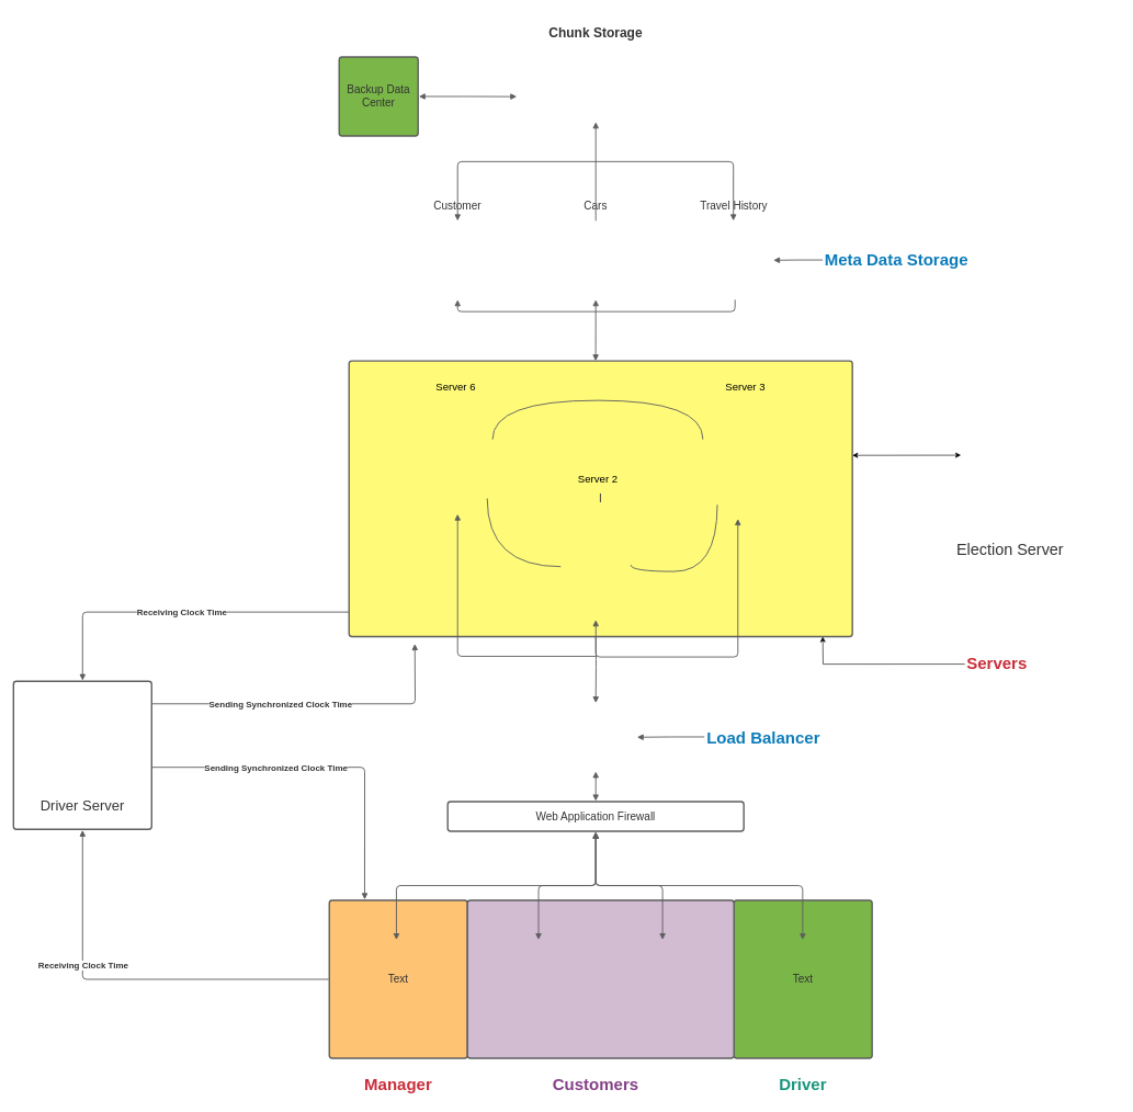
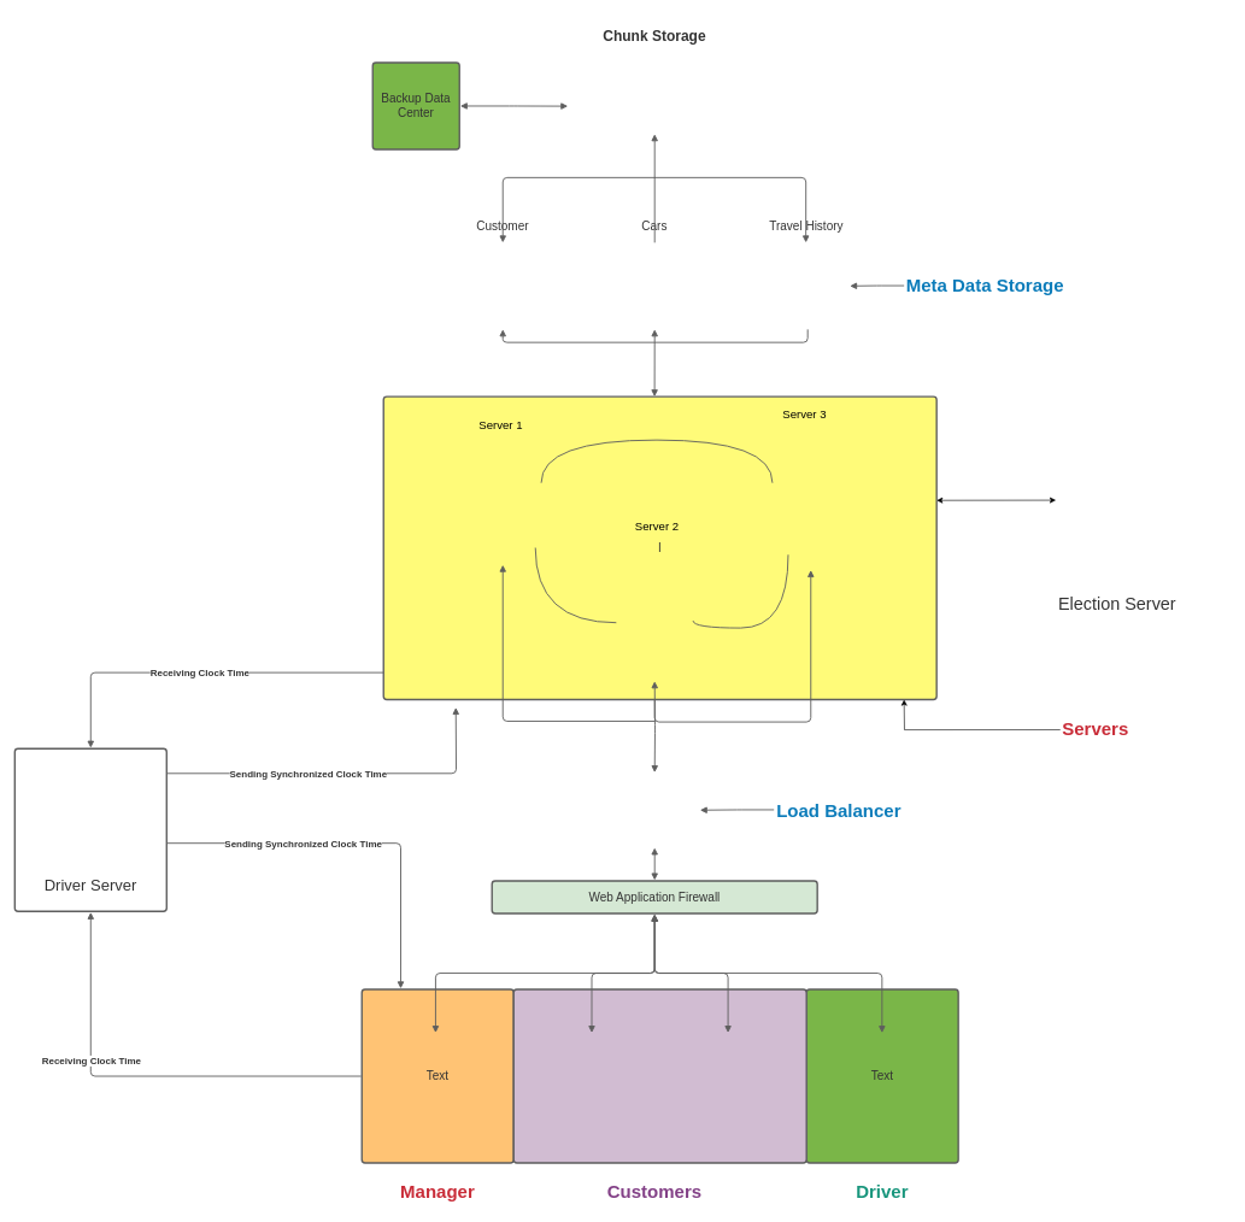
- <mxCell id="72" value="&lt;font style=&quot;font-size: 16px&quot;&gt;Server 6&lt;/font&gt;" style="text;html=1;strokeColor=none;fillColor=none;align=center;verticalAlign=middle;whiteSpace=wrap;rounded=0;" vertex="1" parent="1"><mxGeometry x="660" y="578" width="65" height="20" as="geometry" /></mxCell>
+ <mxCell id="72" value="&lt;font style=&quot;font-size: 16px&quot;&gt;Server 1&lt;/font&gt;" style="text;html=1;strokeColor=none;fillColor=none;align=center;verticalAlign=middle;whiteSpace=wrap;rounded=0;" vertex="1" parent="1"><mxGeometry x="660" y="578" width="65" height="20" as="geometry" /></mxCell>
- <mxCell id="73" value="&lt;font style=&quot;font-size: 16px&quot;&gt;Server 3&lt;/font&gt;" style="text;html=1;strokeColor=none;fillColor=none;align=center;verticalAlign=middle;whiteSpace=wrap;rounded=0;" vertex="1" parent="1"><mxGeometry x="1100" y="578" width="65" height="20" as="geometry" /></mxCell>
+ <mxCell id="73" value="&lt;font style=&quot;font-size: 16px&quot;&gt;Server 3&lt;/font&gt;" style="text;html=1;strokeColor=none;fillColor=none;align=center;verticalAlign=middle;whiteSpace=wrap;rounded=0;" vertex="1" parent="1"><mxGeometry x="1080" y="563" width="65" height="20" as="geometry" /></mxCell>
- <mxCell id="61" value="&lt;font style=&quot;font-size: 24px&quot;&gt;Election Server&lt;/font&gt;" style="html=1;overflow=block;blockSpacing=1;whiteSpace=wrap;;whiteSpace=wrap;fontSize=16.7;fontColor=#333333;spacing=3.8;strokeOpacity=0;fillOpacity=0;rounded=1;absoluteArcSize=1;arcSize=9;fillColor=#ffffff;strokeWidth=2.3;" parent="1" vertex="1"><mxGeometry x="1370" y="813" width="330" height="45" as="geometry" /></mxCell>
+ <mxCell id="61" value="&lt;font style=&quot;font-size: 24px&quot;&gt;Election Server&lt;/font&gt;" style="html=1;overflow=block;blockSpacing=1;whiteSpace=wrap;;whiteSpace=wrap;fontSize=16.7;fontColor=#333333;spacing=3.8;strokeOpacity=0;fillOpacity=0;rounded=1;absoluteArcSize=1;arcSize=9;fillColor=#ffffff;strokeWidth=2.3;" parent="1" vertex="1"><mxGeometry x="1380" y="813" width="330" height="45" as="geometry" /></mxCell>
- <mxCell id="28" value="Web Application Firewall" style="html=1;overflow=block;blockSpacing=1;whiteSpace=wrap;;whiteSpace=wrap;fontSize=16.7;fontColor=#333333;spacing=9;strokeColor=#5e5e5e;strokeOpacity=100;rounded=1;absoluteArcSize=1;arcSize=9;strokeWidth=2.3;" parent="1" vertex="1"><mxGeometry x="680" y="1218" width="450" height="45" as="geometry" /></mxCell>
+ <mxCell id="28" value="Web Application Firewall" style="html=1;overflow=block;blockSpacing=1;whiteSpace=wrap;whiteSpace=wrap;fontSize=16.7;fontColor=#333333;spacing=9;strokeColor=#5e5e5e;strokeOpacity=100;rounded=1;absoluteArcSize=1;arcSize=9;strokeWidth=2.3;fillColor=#d5e8d4;" parent="1" vertex="1"><mxGeometry x="680" y="1218" width="450" height="45" as="geometry" /></mxCell>
